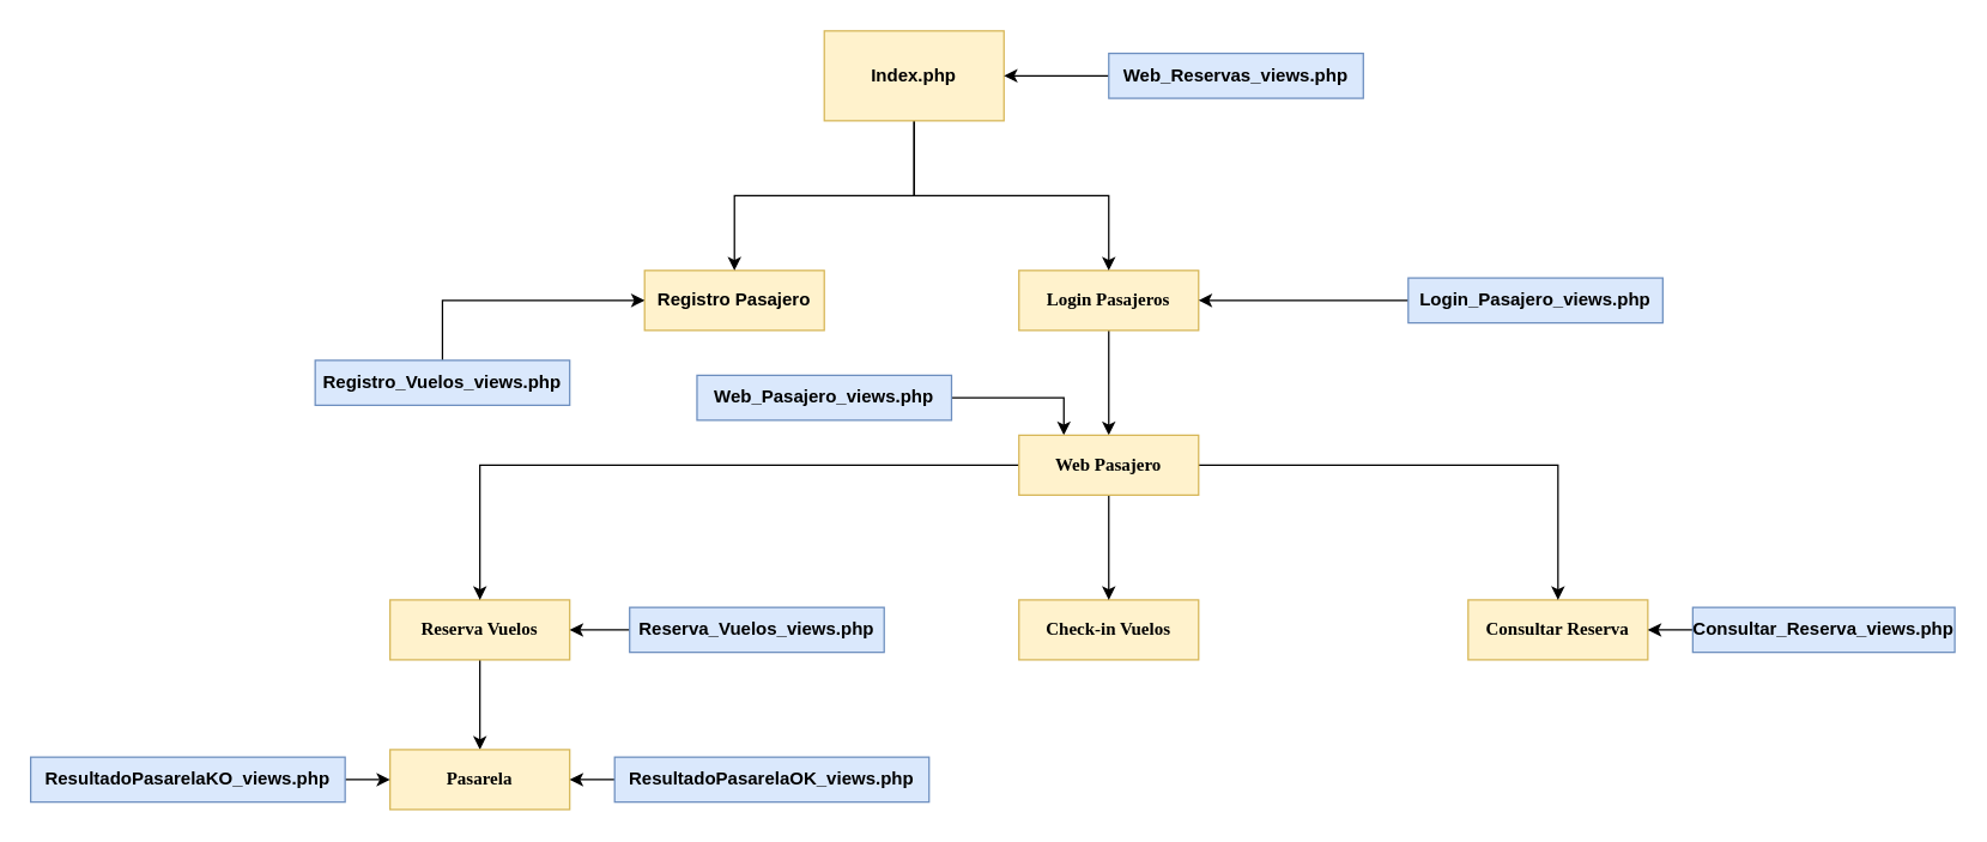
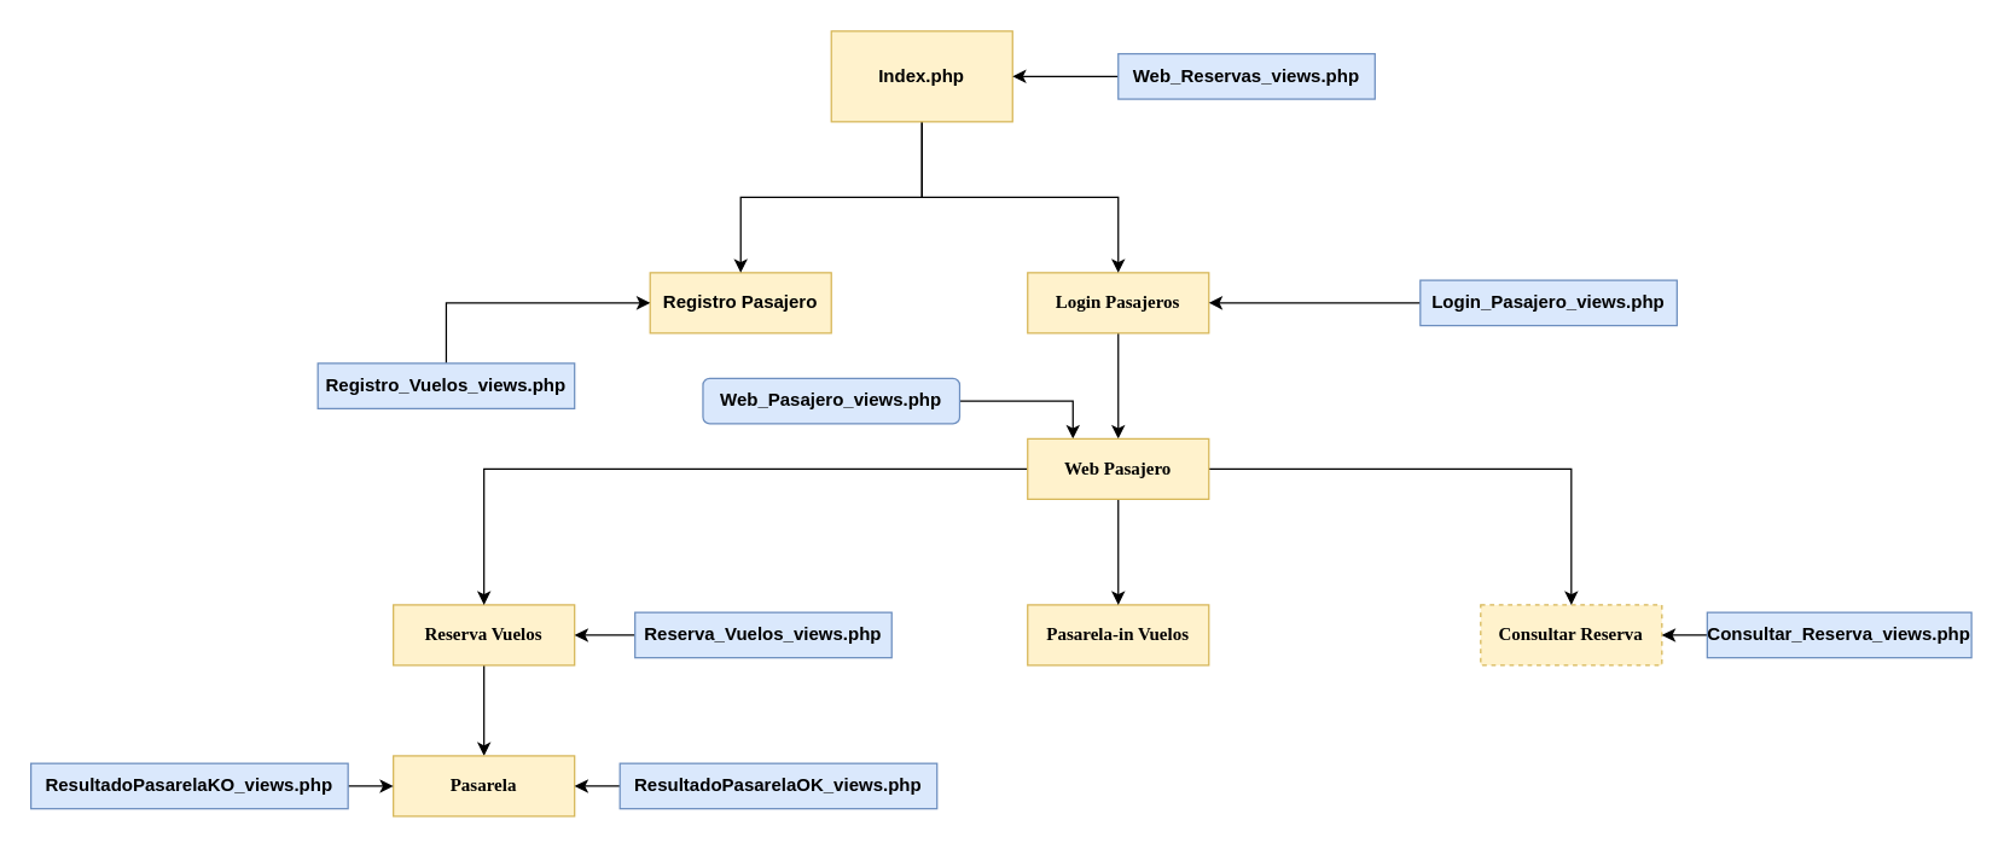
- <mxCell id="24" value="&lt;b&gt;Web_Pasajero_views.php&lt;/b&gt;" style="rounded=0;whiteSpace=wrap;html=1;fillColor=#dae8fc;strokeColor=#6c8ebf;" parent="1" vertex="1"><mxGeometry x="465" y="250" width="170" height="30" as="geometry" /></mxCell>
+ <mxCell id="24" value="&lt;b&gt;Web_Pasajero_views.php&lt;/b&gt;" style="whiteSpace=wrap;html=1;fillColor=#dae8fc;strokeColor=#6c8ebf;rounded=1;" parent="1" vertex="1"><mxGeometry x="465" y="250" width="170" height="30" as="geometry" /></mxCell>
- <mxCell id="8" value="&lt;b&gt;&lt;font face=&quot;Tahoma&quot;&gt;Check-in Vuelos&lt;/font&gt;&lt;/b&gt;" style="rounded=0;whiteSpace=wrap;html=1;fillColor=#fff2cc;strokeColor=#d6b656;" parent="1" vertex="1"><mxGeometry x="680" y="400" width="120" height="40" as="geometry" /></mxCell>
+ <mxCell id="8" value="&lt;b&gt;&lt;font face=&quot;Tahoma&quot;&gt;Pasarela-in Vuelos&lt;/font&gt;&lt;/b&gt;" style="rounded=0;whiteSpace=wrap;html=1;fillColor=#fff2cc;strokeColor=#d6b656;" parent="1" vertex="1"><mxGeometry x="680" y="400" width="120" height="40" as="geometry" /></mxCell>
- <mxCell id="9" value="&lt;b&gt;&lt;font face=&quot;Tahoma&quot;&gt;Consultar Reserva&lt;/font&gt;&lt;/b&gt;" style="rounded=0;whiteSpace=wrap;html=1;fillColor=#fff2cc;strokeColor=#d6b656;" parent="1" vertex="1"><mxGeometry x="980" y="400" width="120" height="40" as="geometry" /></mxCell>
+ <mxCell id="9" value="&lt;b&gt;&lt;font face=&quot;Tahoma&quot;&gt;Consultar Reserva&lt;/font&gt;&lt;/b&gt;" style="rounded=0;whiteSpace=wrap;html=1;fillColor=#fff2cc;strokeColor=#d6b656;dashed=1;" parent="1" vertex="1"><mxGeometry x="980" y="400" width="120" height="40" as="geometry" /></mxCell>
